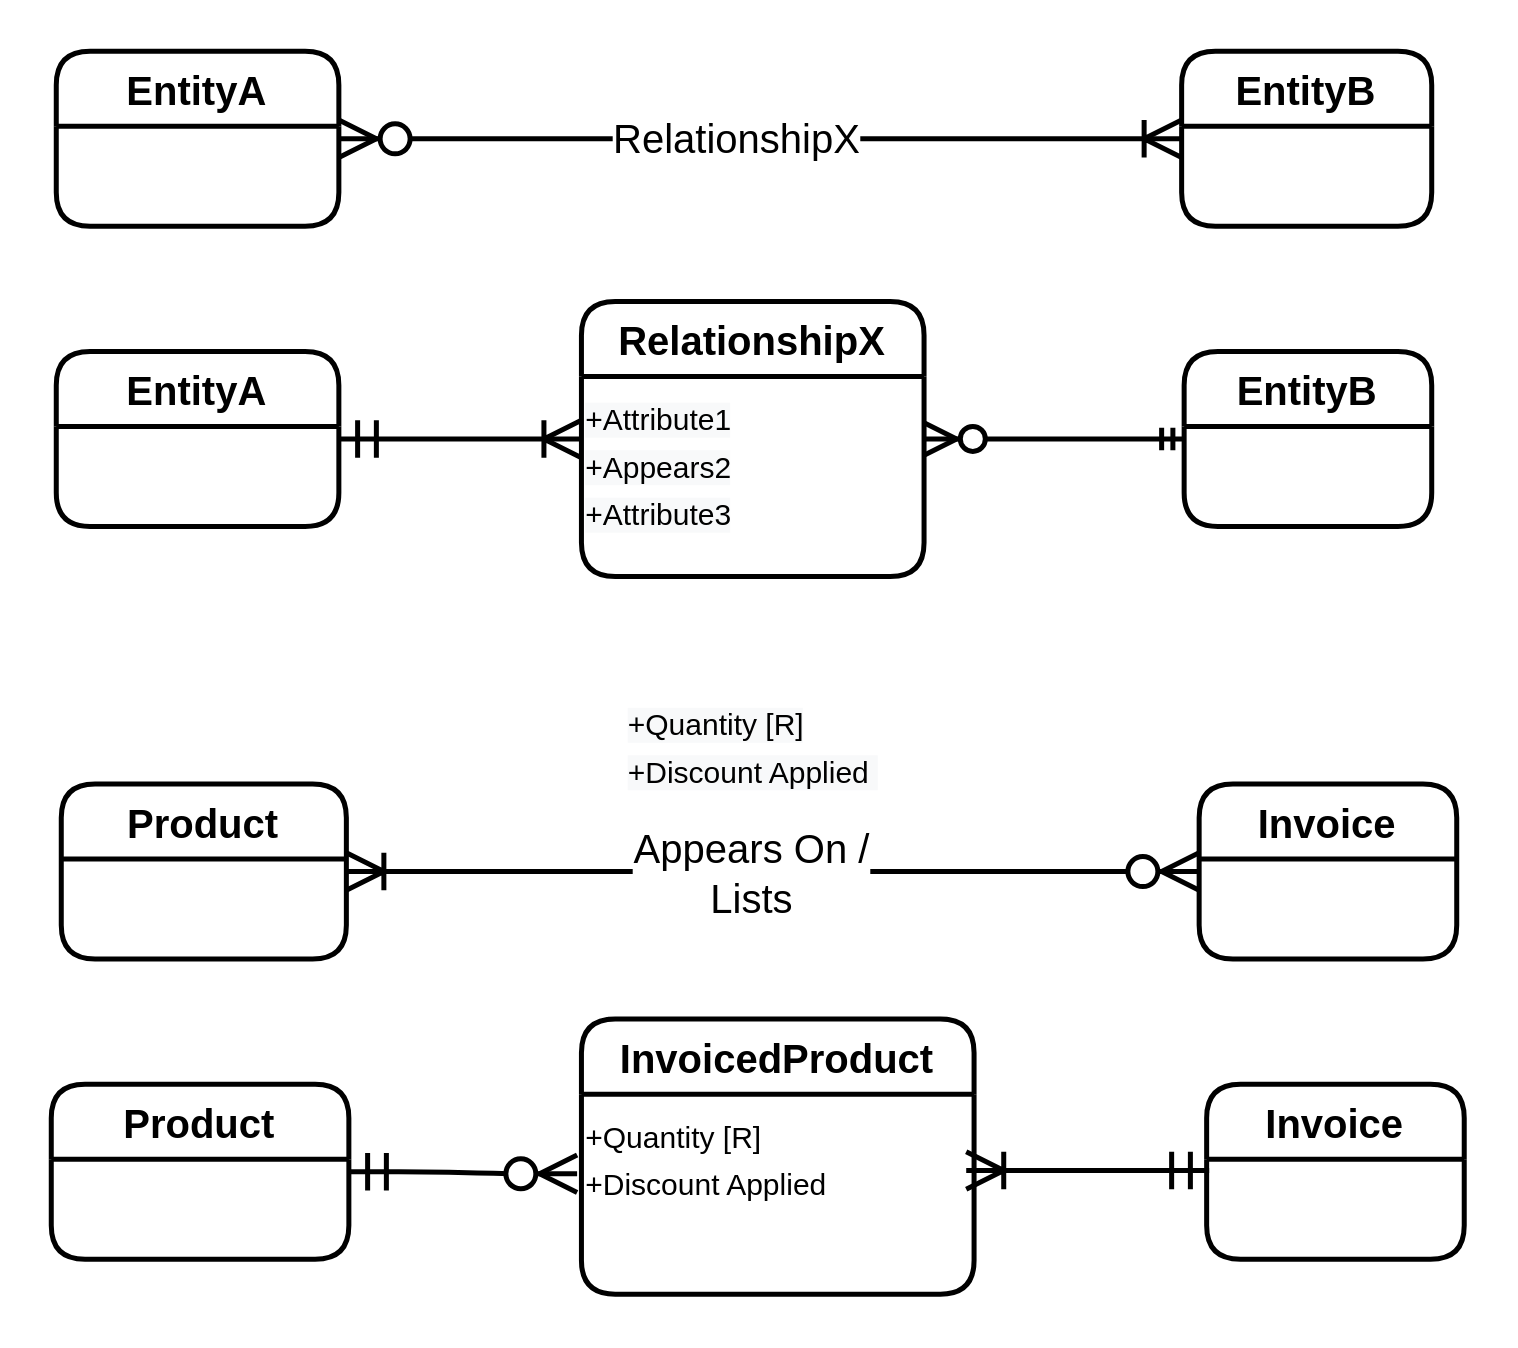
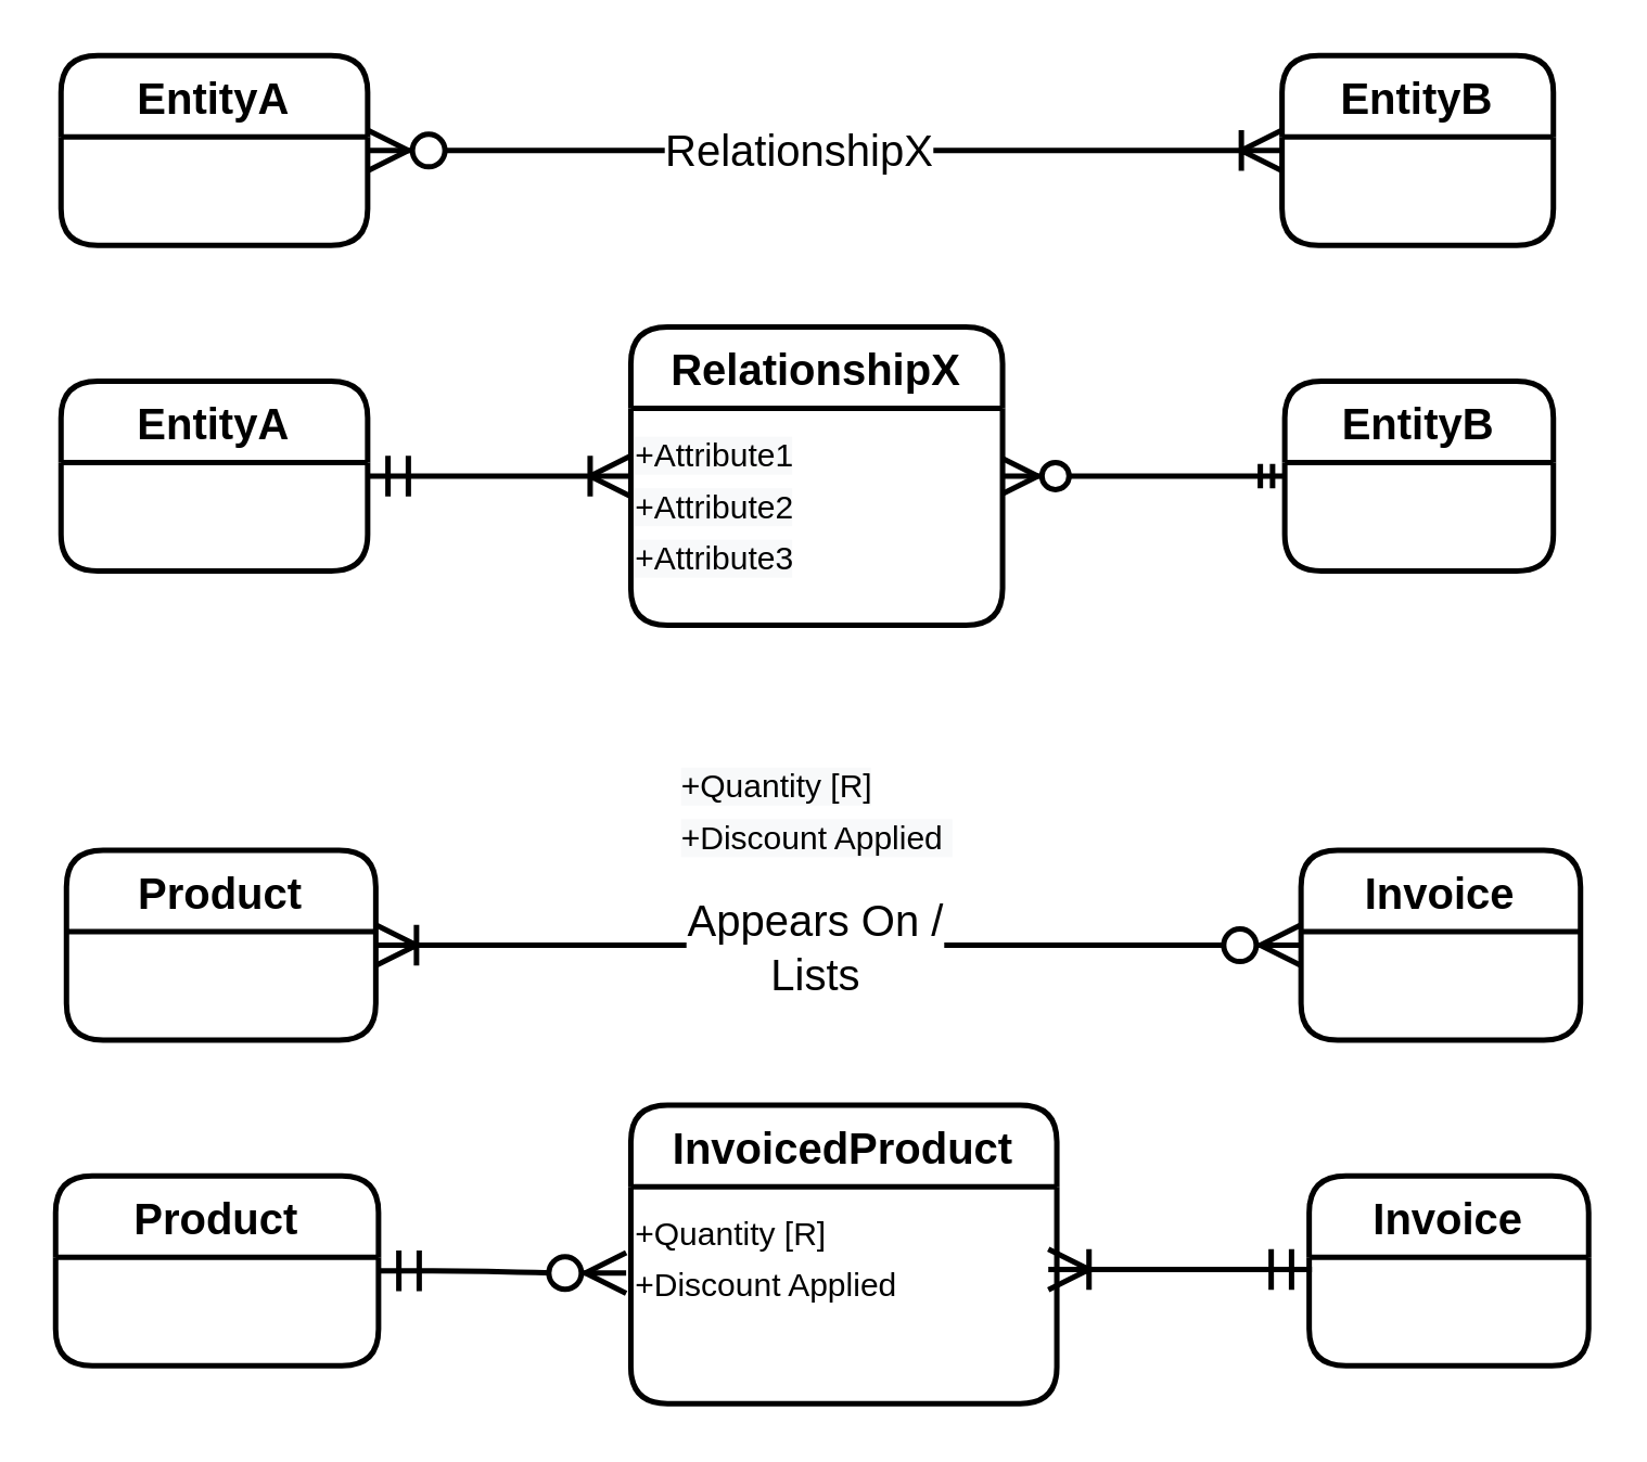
- <mxCell id="18" value="&lt;span style=&quot;color: rgb(0, 0, 0); font-family: helvetica; font-size: 12px; font-style: normal; font-weight: 400; letter-spacing: normal; text-align: left; text-indent: 0px; text-transform: none; word-spacing: 0px; background-color: rgb(248, 249, 250); display: inline; float: none;&quot;&gt;+Attribute1&lt;/span&gt;&lt;br style=&quot;padding: 0px; margin: 0px; color: rgb(0, 0, 0); font-family: helvetica; font-size: 12px; font-style: normal; font-weight: 400; letter-spacing: normal; text-align: left; text-indent: 0px; text-transform: none; word-spacing: 0px; background-color: rgb(248, 249, 250);&quot;&gt;&lt;span style=&quot;color: rgb(0, 0, 0); font-family: helvetica; font-size: 12px; font-style: normal; font-weight: 400; letter-spacing: normal; text-align: left; text-indent: 0px; text-transform: none; word-spacing: 0px; background-color: rgb(248, 249, 250); display: inline; float: none;&quot;&gt;+Appears2&lt;/span&gt;&lt;br style=&quot;padding: 0px; margin: 0px; color: rgb(0, 0, 0); font-family: helvetica; font-size: 12px; font-style: normal; font-weight: 400; letter-spacing: normal; text-align: left; text-indent: 0px; text-transform: none; word-spacing: 0px; background-color: rgb(248, 249, 250);&quot;&gt;&lt;span style=&quot;color: rgb(0, 0, 0); font-family: helvetica; font-size: 12px; font-style: normal; font-weight: 400; letter-spacing: normal; text-align: left; text-indent: 0px; text-transform: none; word-spacing: 0px; background-color: rgb(248, 249, 250); display: inline; float: none;&quot;&gt;+Attribute3&lt;/span&gt;" style="text;whiteSpace=wrap;html=1;fontSize=16;" vertex="1" parent="17"><mxGeometry y="30" width="137" height="80" as="geometry" /></mxCell>
+ <mxCell id="18" value="&lt;span style=&quot;color: rgb(0, 0, 0); font-family: helvetica; font-size: 12px; font-style: normal; font-weight: 400; letter-spacing: normal; text-align: left; text-indent: 0px; text-transform: none; word-spacing: 0px; background-color: rgb(248, 249, 250); display: inline; float: none;&quot;&gt;+Attribute1&lt;/span&gt;&lt;br style=&quot;padding: 0px; margin: 0px; color: rgb(0, 0, 0); font-family: helvetica; font-size: 12px; font-style: normal; font-weight: 400; letter-spacing: normal; text-align: left; text-indent: 0px; text-transform: none; word-spacing: 0px; background-color: rgb(248, 249, 250);&quot;&gt;&lt;span style=&quot;color: rgb(0, 0, 0); font-family: helvetica; font-size: 12px; font-style: normal; font-weight: 400; letter-spacing: normal; text-align: left; text-indent: 0px; text-transform: none; word-spacing: 0px; background-color: rgb(248, 249, 250); display: inline; float: none;&quot;&gt;+Attribute2&lt;/span&gt;&lt;br style=&quot;padding: 0px; margin: 0px; color: rgb(0, 0, 0); font-family: helvetica; font-size: 12px; font-style: normal; font-weight: 400; letter-spacing: normal; text-align: left; text-indent: 0px; text-transform: none; word-spacing: 0px; background-color: rgb(248, 249, 250);&quot;&gt;&lt;span style=&quot;color: rgb(0, 0, 0); font-family: helvetica; font-size: 12px; font-style: normal; font-weight: 400; letter-spacing: normal; text-align: left; text-indent: 0px; text-transform: none; word-spacing: 0px; background-color: rgb(248, 249, 250); display: inline; float: none;&quot;&gt;+Attribute3&lt;/span&gt;" style="text;whiteSpace=wrap;html=1;fontSize=16;" vertex="1" parent="17"><mxGeometry y="30" width="137" height="80" as="geometry" /></mxCell>
